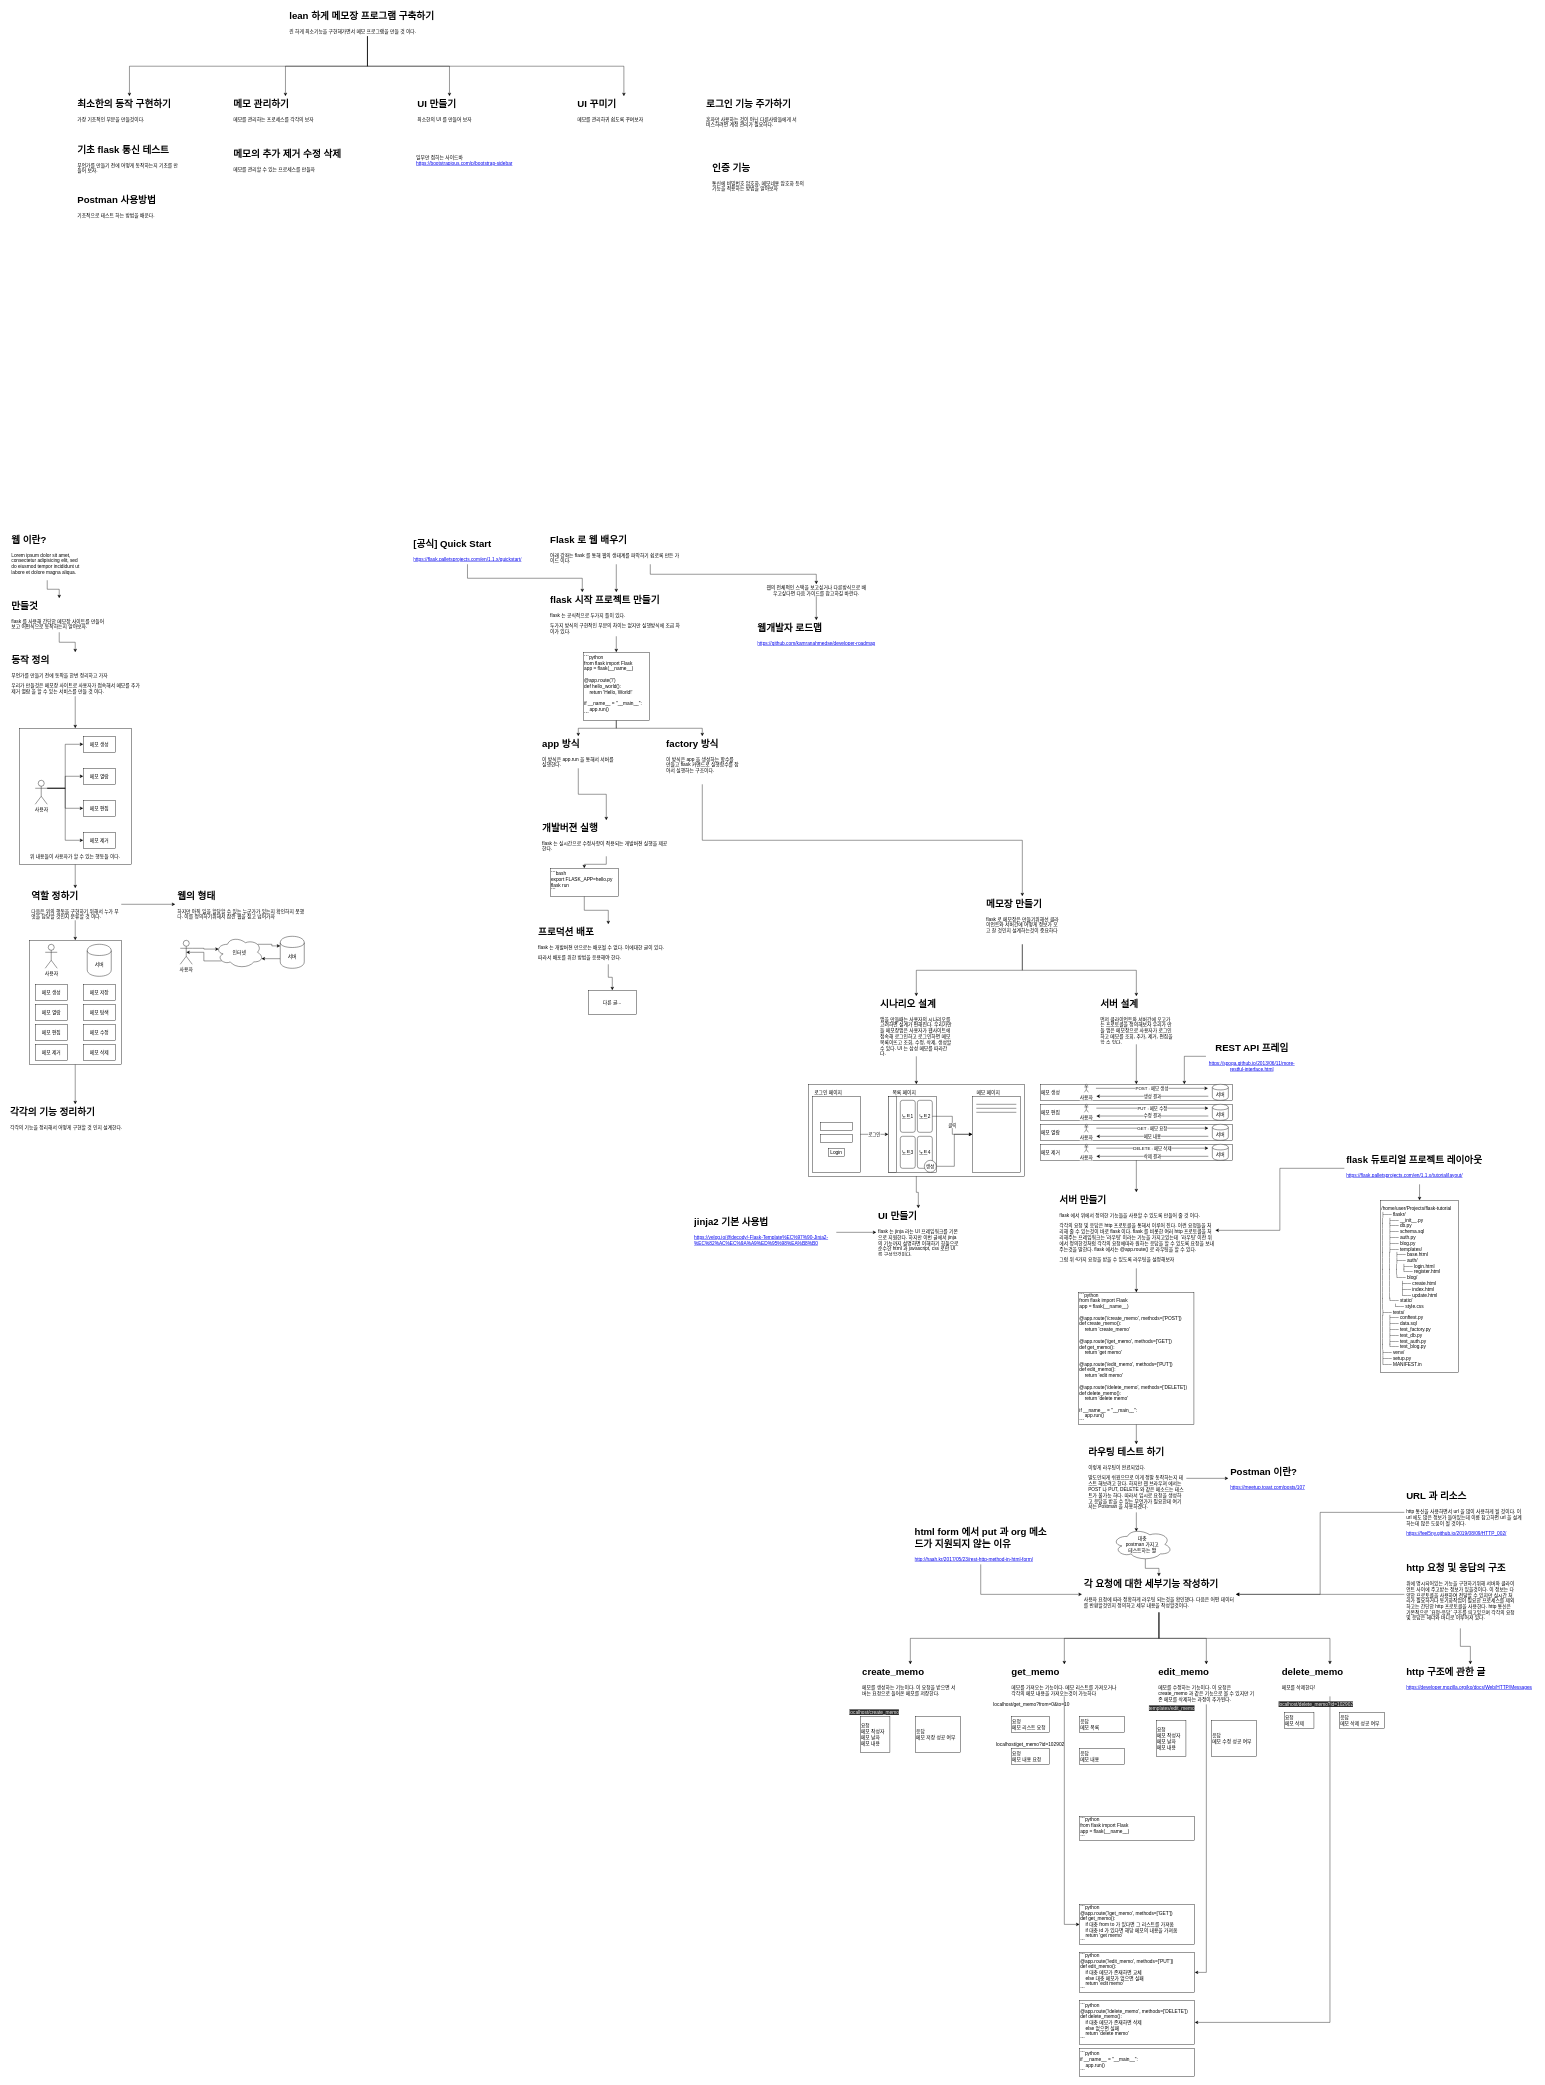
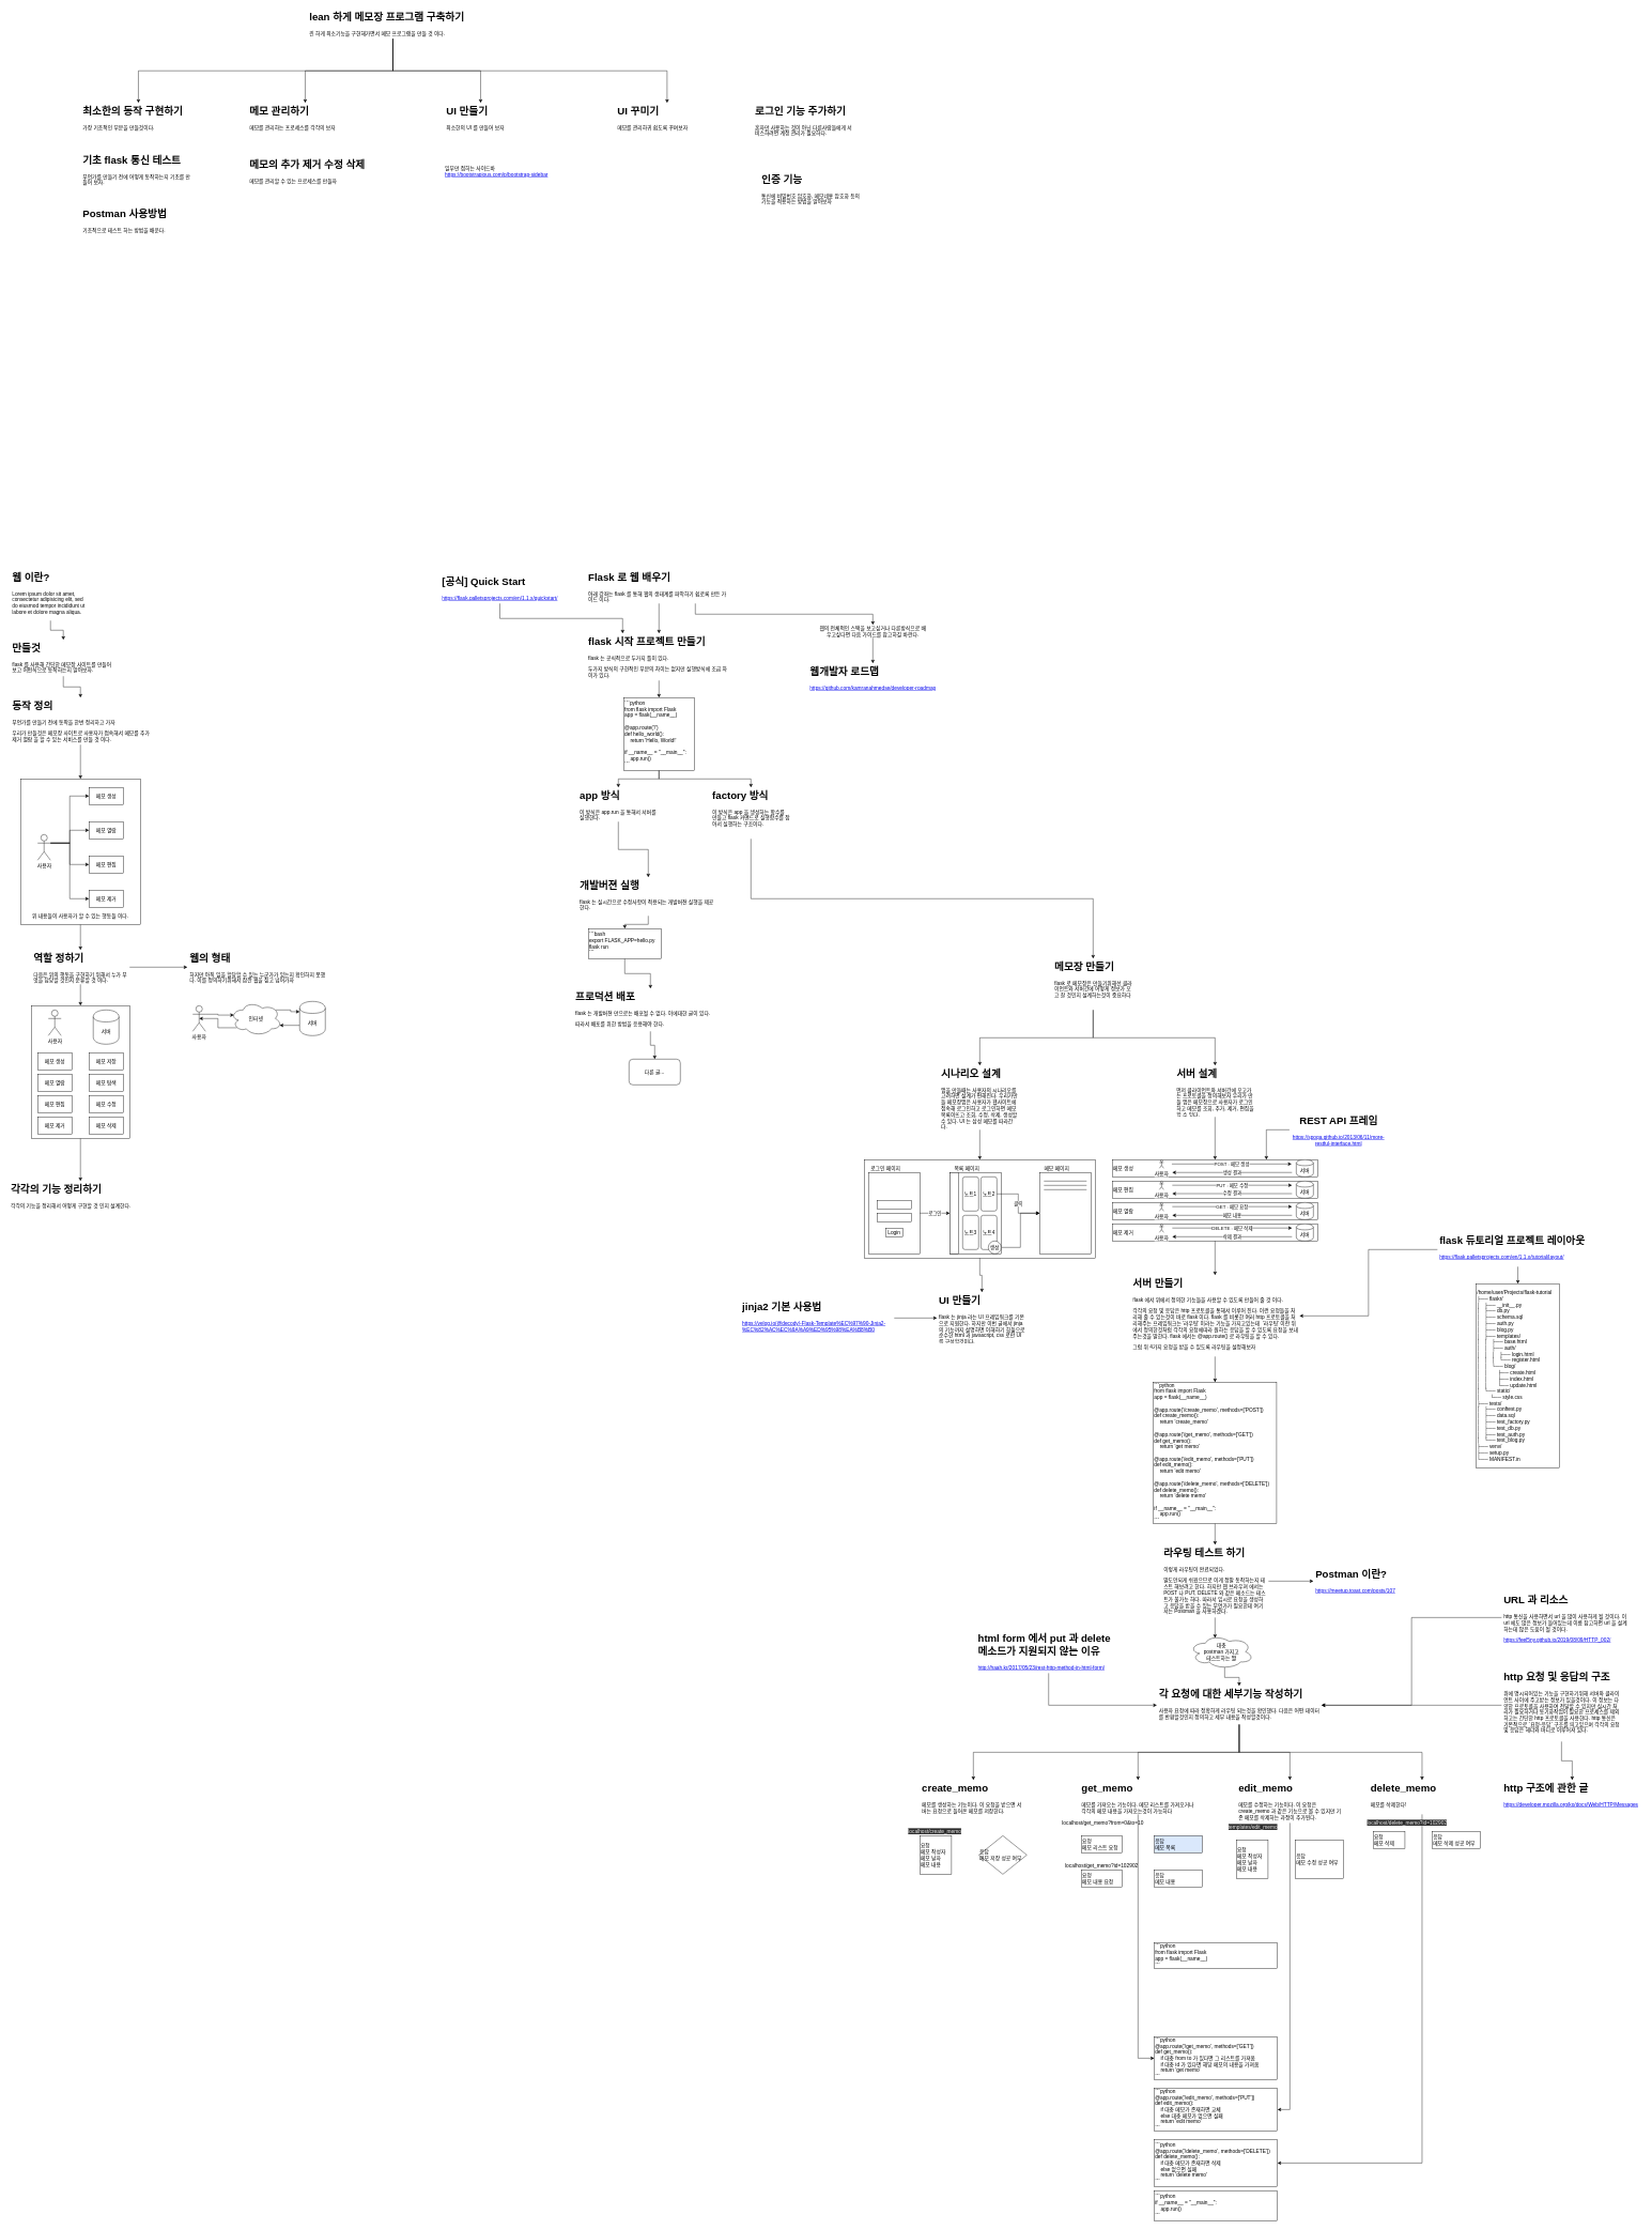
- <mxCell id="63" value="다른 글..." style="rounded=0;whiteSpace=wrap;html=1;align=center;" parent="1" vertex="1"><mxGeometry x="1470" y="2475" width="120" height="60" as="geometry" /></mxCell>
+ <mxCell id="63" value="다른 글..." style="whiteSpace=wrap;html=1;align=center;rounded=1;" parent="1" vertex="1"><mxGeometry x="1470" y="2475" width="120" height="60" as="geometry" /></mxCell>
- <mxCell id="180" value="&lt;h1&gt;html form 에서 put 과 org 메소드가 지원되지 않는 이유&lt;/h1&gt;&lt;p&gt;&lt;a href=&quot;http://haah.kr/2017/05/23/rest-http-method-in-html-form/&quot;&gt;http://haah.kr/2017/05/23/rest-http-method-in-html-form/&lt;/a&gt;&lt;br&gt;&lt;/p&gt;" style="text;html=1;strokeColor=none;fillColor=none;spacing=5;spacingTop=-20;whiteSpace=wrap;overflow=hidden;rounded=0;" parent="1" vertex="1"><mxGeometry x="2281" y="3810" width="340" height="100" as="geometry" /></mxCell>
+ <mxCell id="180" value="&lt;h1&gt;html form 에서 put 과 delete 메소드가 지원되지 않는 이유&lt;/h1&gt;&lt;p&gt;&lt;a href=&quot;http://haah.kr/2017/05/23/rest-http-method-in-html-form/&quot;&gt;http://haah.kr/2017/05/23/rest-http-method-in-html-form/&lt;/a&gt;&lt;br&gt;&lt;/p&gt;" style="text;html=1;strokeColor=none;fillColor=none;spacing=5;spacingTop=-20;whiteSpace=wrap;overflow=hidden;rounded=0;" parent="1" vertex="1"><mxGeometry x="2281" y="3810" width="340" height="100" as="geometry" /></mxCell>
- <mxCell id="150" value="응답&lt;br&gt;메모 목록" style="rounded=0;whiteSpace=wrap;html=1;align=left;" parent="1" vertex="1"><mxGeometry x="2698" y="4290" width="112" height="40" as="geometry" /></mxCell>
+ <mxCell id="150" value="응답&lt;br&gt;메모 목록" style="rounded=0;whiteSpace=wrap;html=1;align=left;fillColor=#dae8fc;" parent="1" vertex="1"><mxGeometry x="2698" y="4290" width="112" height="40" as="geometry" /></mxCell>
- <mxCell id="146" value="응답&lt;br&gt;메모 저장 성공 여부" style="rounded=0;whiteSpace=wrap;html=1;align=left;" parent="1" vertex="1"><mxGeometry x="2288" y="4290" width="112" height="90" as="geometry" /></mxCell>
+ <mxCell id="146" value="응답&lt;br&gt;메모 저장 성공 여부" style="rhombus;whiteSpace=wrap;html=1;align=left;" parent="1" vertex="1"><mxGeometry x="2288" y="4290" width="112" height="90" as="geometry" /></mxCell>
